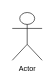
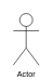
- <mxCell id="2" value="Actor" style="shape=umlActor;verticalLabelPosition=bottom;verticalAlign=top;html=1;outlineConnect=0;" vertex="1" parent="1"><mxGeometry x="20" y="20" width="50" height="80" as="geometry" /></mxCell>
+ <mxCell id="2" value="Actor" style="shape=umlActor;verticalLabelPosition=bottom;verticalAlign=top;html=1;outlineConnect=0;" vertex="1" parent="1"><mxGeometry x="20" y="20" width="40" height="80" as="geometry" /></mxCell>
